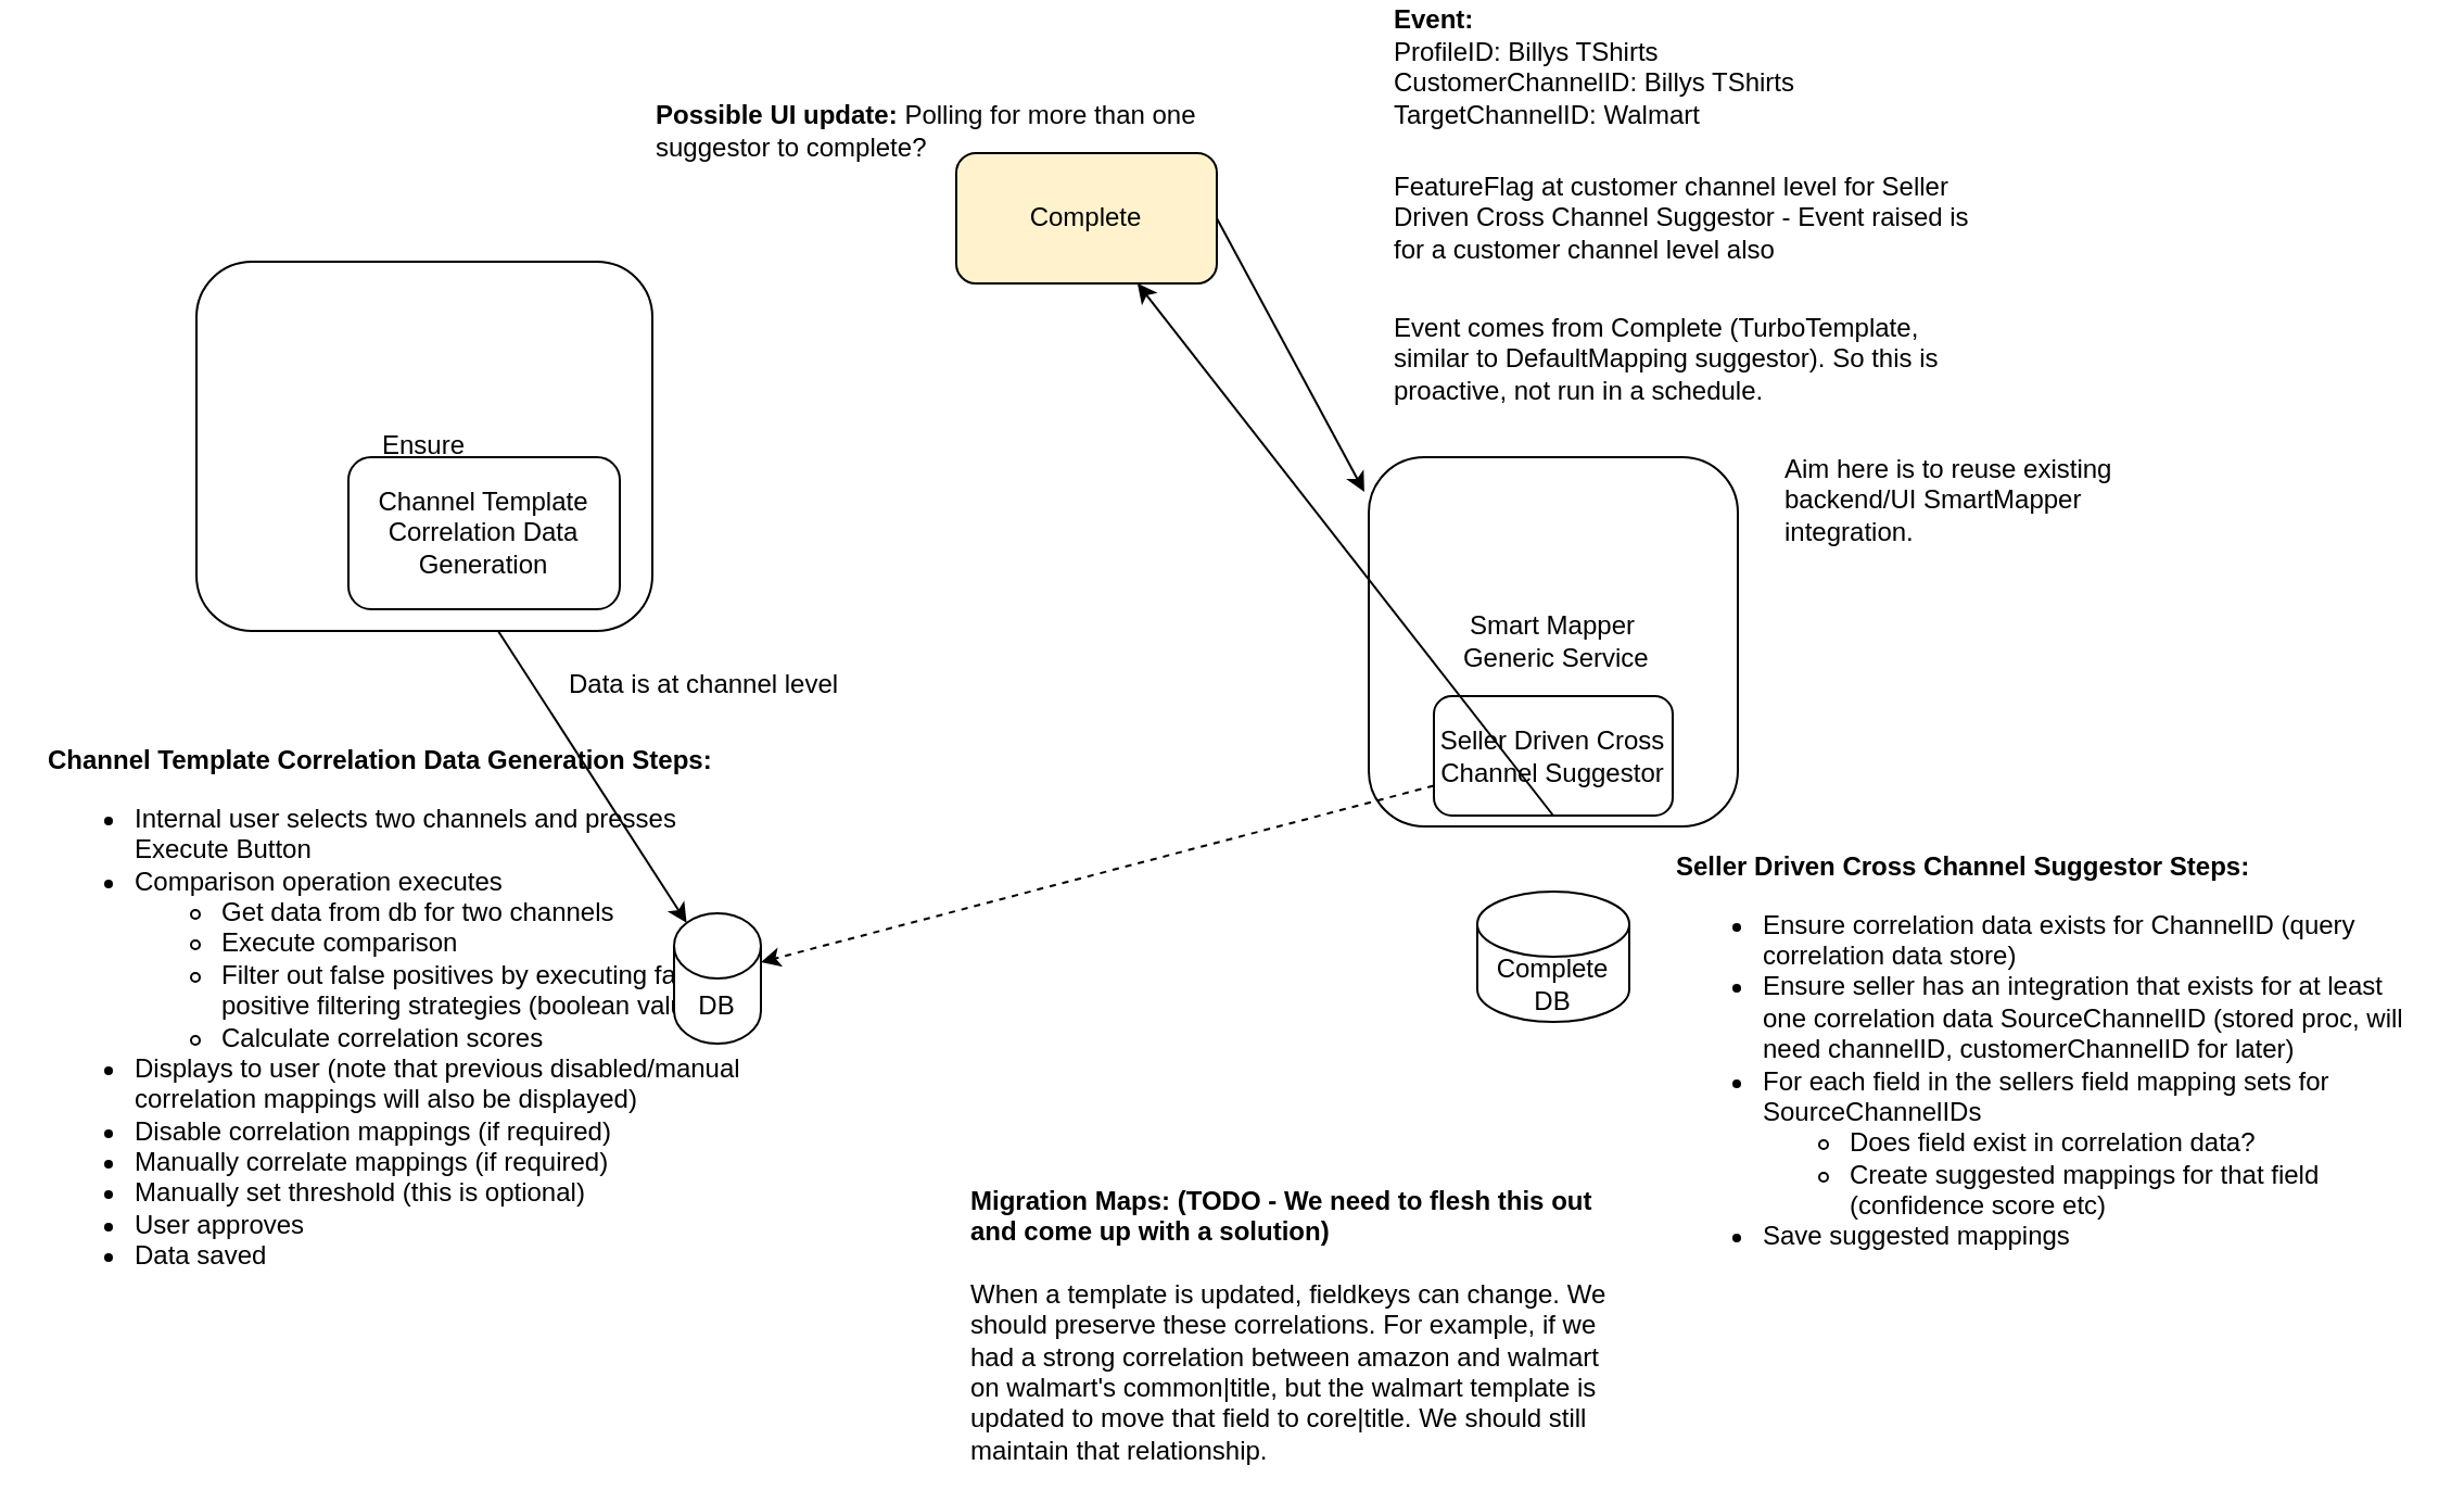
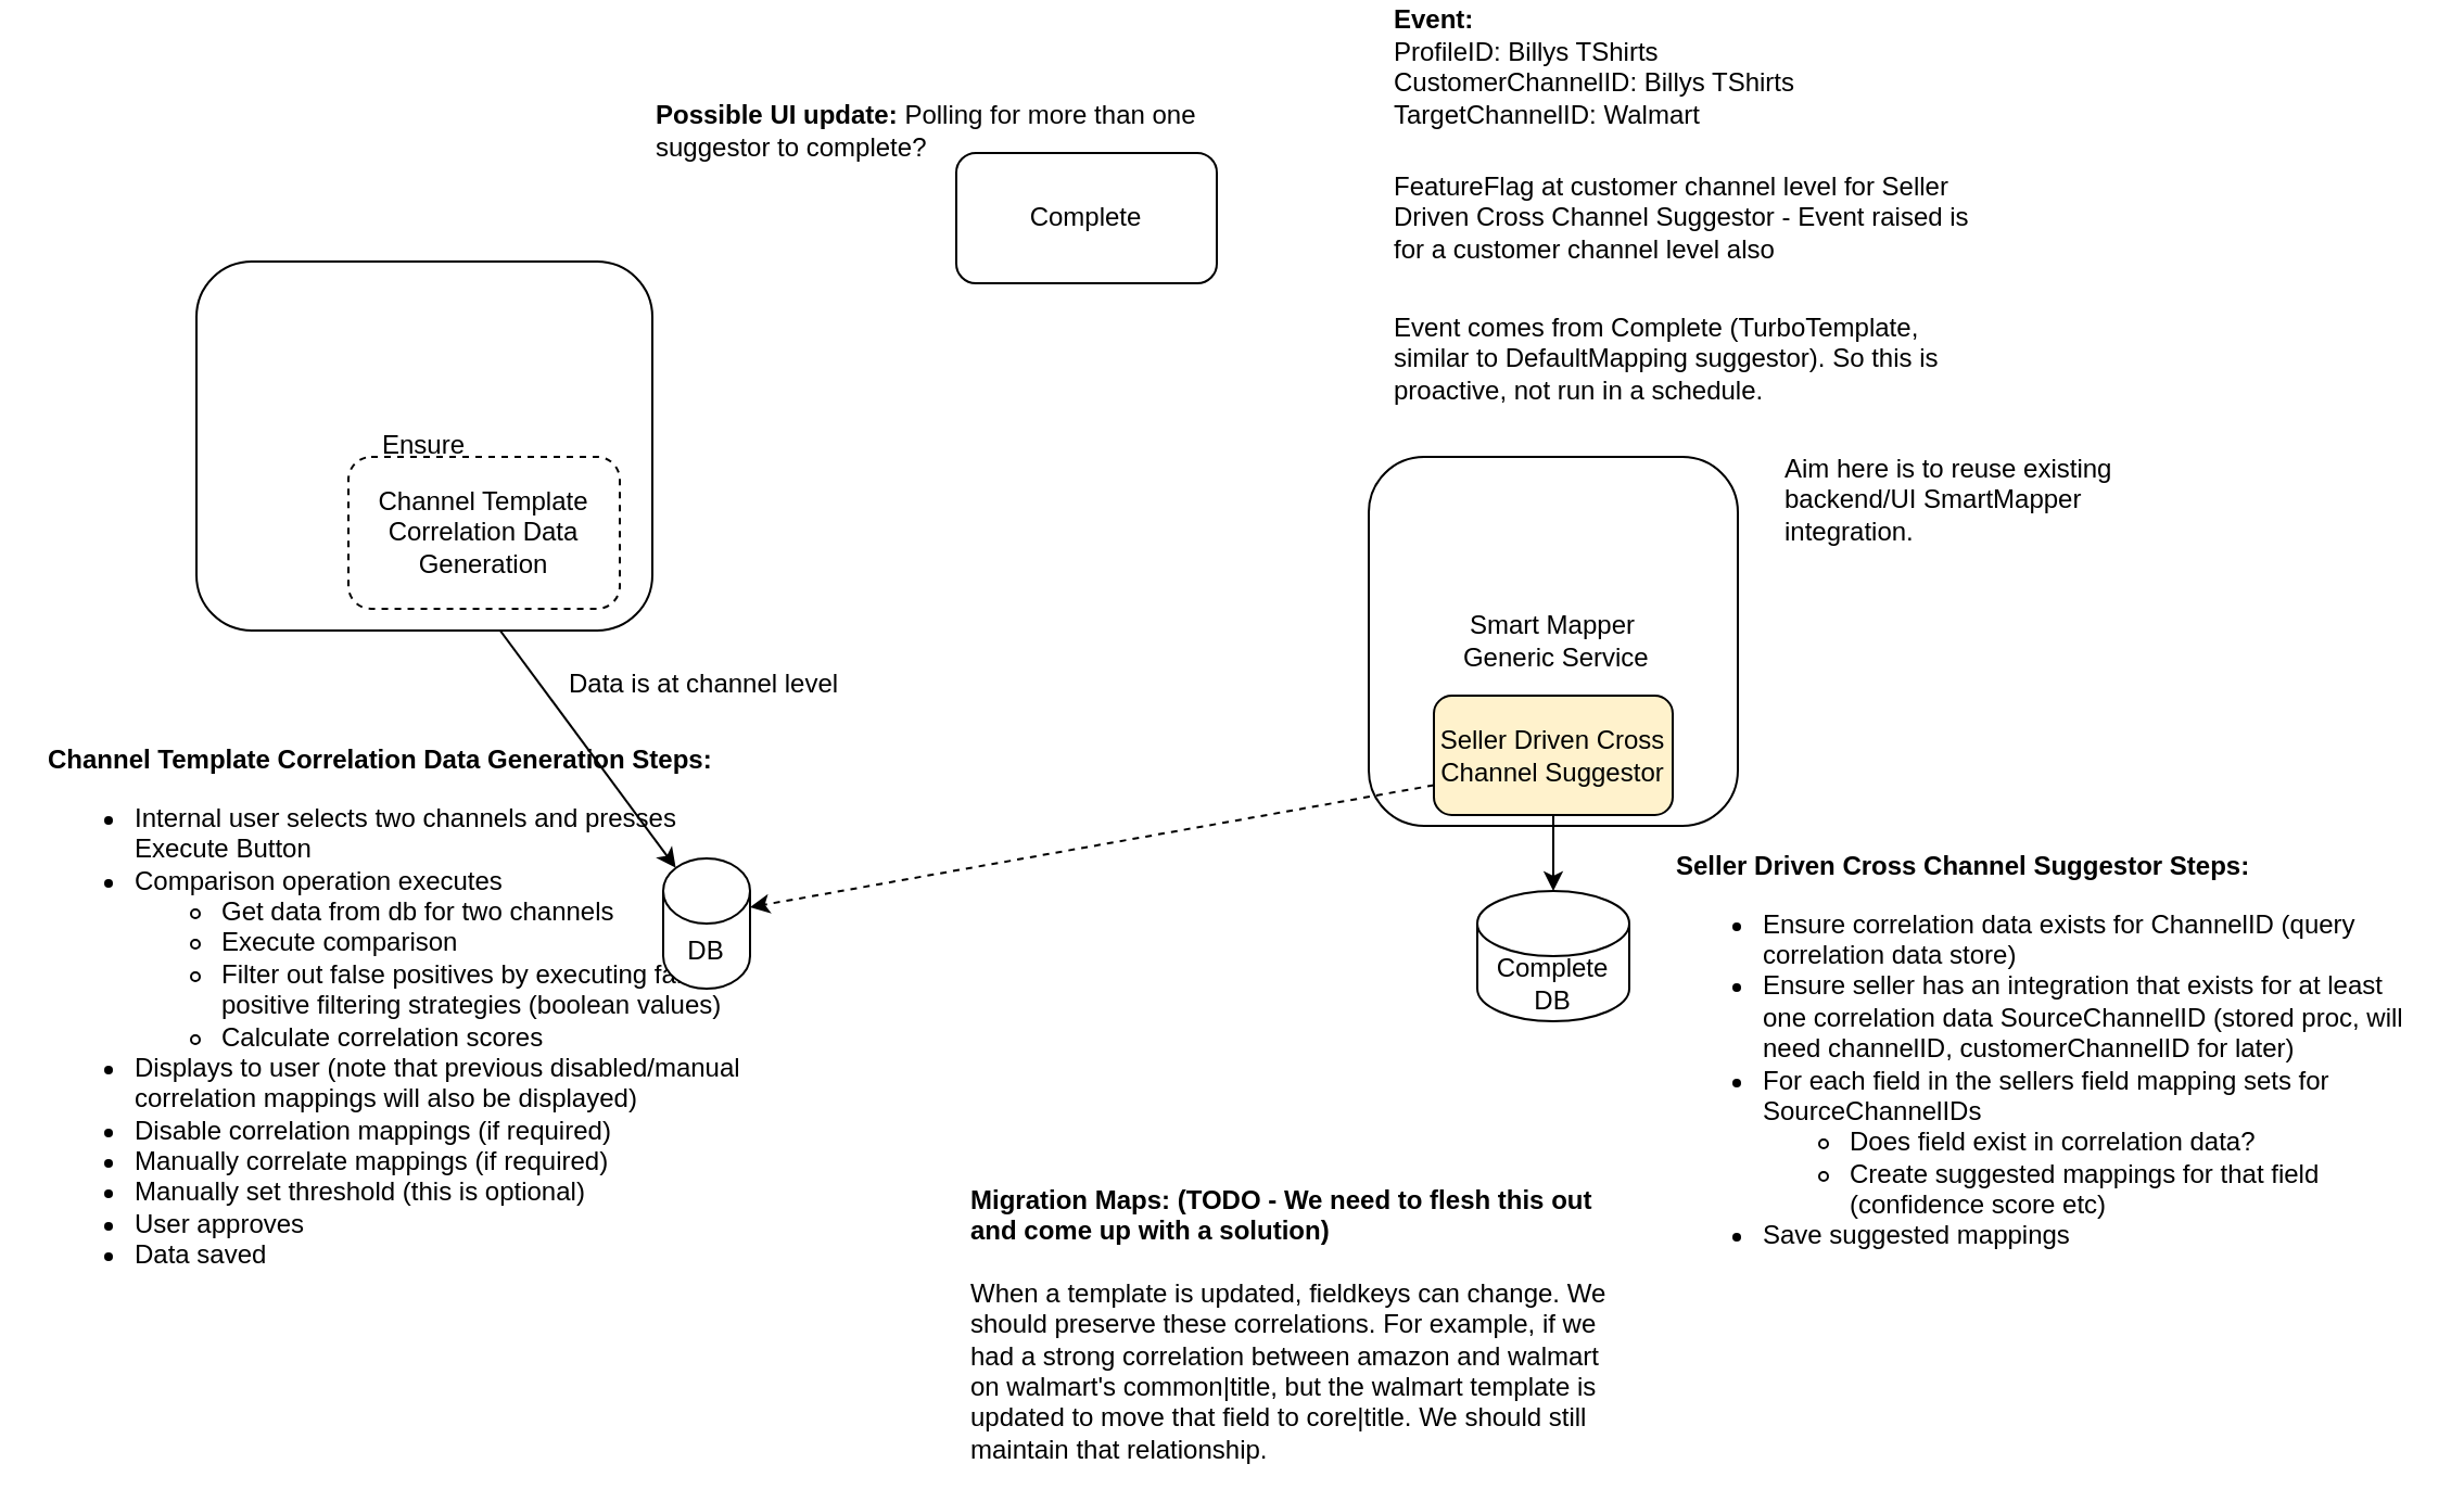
- <mxCell id="7" value="Complete" style="rounded=1;whiteSpace=wrap;html=1;fillColor=#fff2cc;" parent="1" vertex="1"><mxGeometry x="440" y="70" width="120" height="60" as="geometry" /></mxCell>
+ <mxCell id="7" value="Complete" style="rounded=1;whiteSpace=wrap;html=1;" parent="1" vertex="1"><mxGeometry x="440" y="70" width="120" height="60" as="geometry" /></mxCell>
- <mxCell id="8" value="" style="endArrow=classic;html=1;rounded=0;exitX=1;exitY=0.5;exitDx=0;exitDy=0;entryX=-0.012;entryY=0.094;entryDx=0;entryDy=0;entryPerimeter=0;" parent="1" source="7" target="2" edge="1"><mxGeometry width="50" height="50" relative="1" as="geometry"><mxPoint x="470" y="210" as="sourcePoint" /><mxPoint x="520" y="160" as="targetPoint" /></mxGeometry></mxCell>
- <mxCell id="14" value="Channel Template Correlation Data Generation" style="rounded=1;whiteSpace=wrap;html=1;" parent="1" vertex="1"><mxGeometry x="160" y="210" width="125" height="70" as="geometry" /></mxCell>
+ <mxCell id="14" value="Channel Template Correlation Data Generation" style="rounded=1;whiteSpace=wrap;html=1;dashed=1;" parent="1" vertex="1"><mxGeometry x="160" y="210" width="125" height="70" as="geometry" /></mxCell>
- <mxCell id="16" value="" style="endArrow=classic;html=1;rounded=0;exitX=0.5;exitY=1;exitDx=0;exitDy=0;" parent="1" source="13" target="7" edge="1"><mxGeometry width="50" height="50" relative="1" as="geometry"><mxPoint x="639" y="312" as="sourcePoint" /><mxPoint x="360" y="453" as="targetPoint" /></mxGeometry></mxCell>
+ <mxCell id="16" value="" style="endArrow=classic;html=1;rounded=0;exitX=0.5;exitY=1;exitDx=0;exitDy=0;" parent="1" source="13" target="15" edge="1"><mxGeometry width="50" height="50" relative="1" as="geometry"><mxPoint x="639" y="312" as="sourcePoint" /><mxPoint x="360" y="453" as="targetPoint" /></mxGeometry></mxCell>
- <mxCell id="13" value="Seller Driven Cross Channel Suggestor" style="rounded=1;whiteSpace=wrap;html=1;" parent="1" vertex="1"><mxGeometry x="660" y="320" width="110" height="55" as="geometry" /></mxCell>
+ <mxCell id="13" value="Seller Driven Cross Channel Suggestor" style="rounded=1;whiteSpace=wrap;html=1;fillColor=#fff2cc;" parent="1" vertex="1"><mxGeometry x="660" y="320" width="110" height="55" as="geometry" /></mxCell>
- <mxCell id="4" value="DB" style="shape=cylinder3;whiteSpace=wrap;html=1;boundedLbl=1;backgroundOutline=1;size=15;" parent="1" vertex="1"><mxGeometry x="310" y="420" width="40" height="60" as="geometry" /></mxCell>
+ <mxCell id="4" value="DB" style="shape=cylinder3;whiteSpace=wrap;html=1;boundedLbl=1;backgroundOutline=1;size=15;" parent="1" vertex="1"><mxGeometry x="305" y="395" width="40" height="60" as="geometry" /></mxCell>
